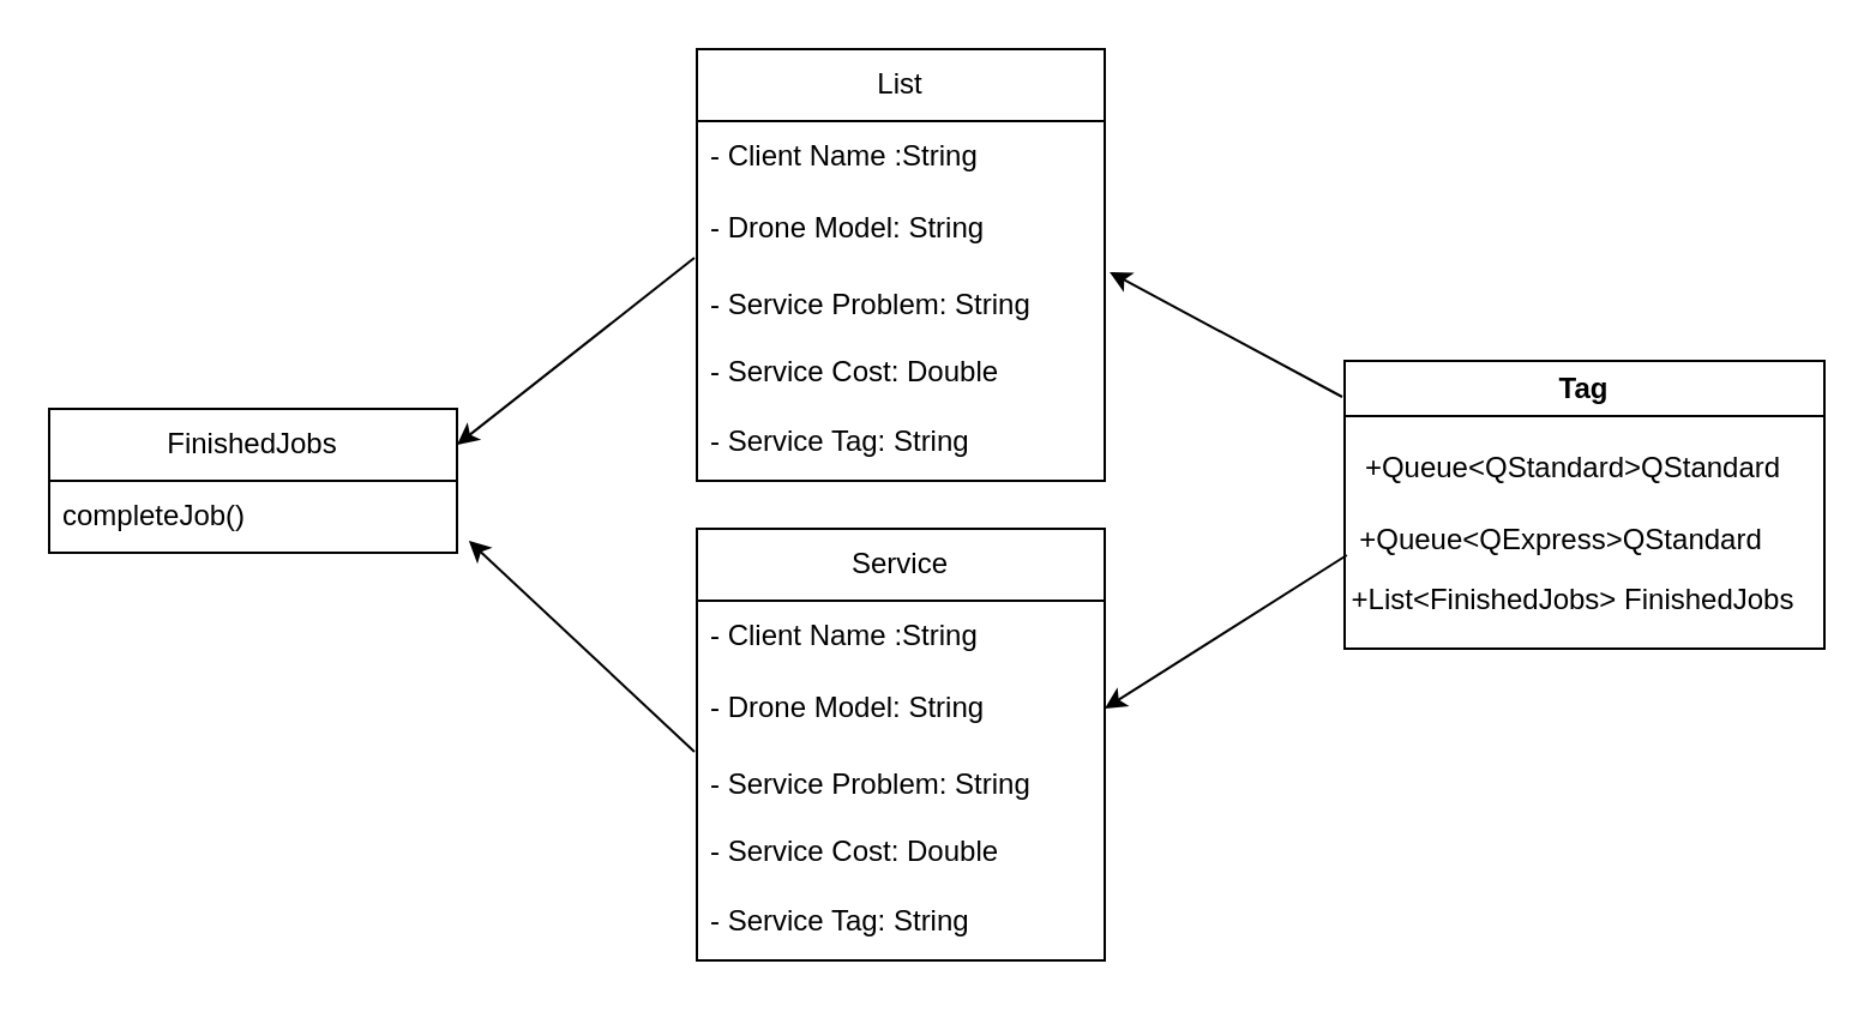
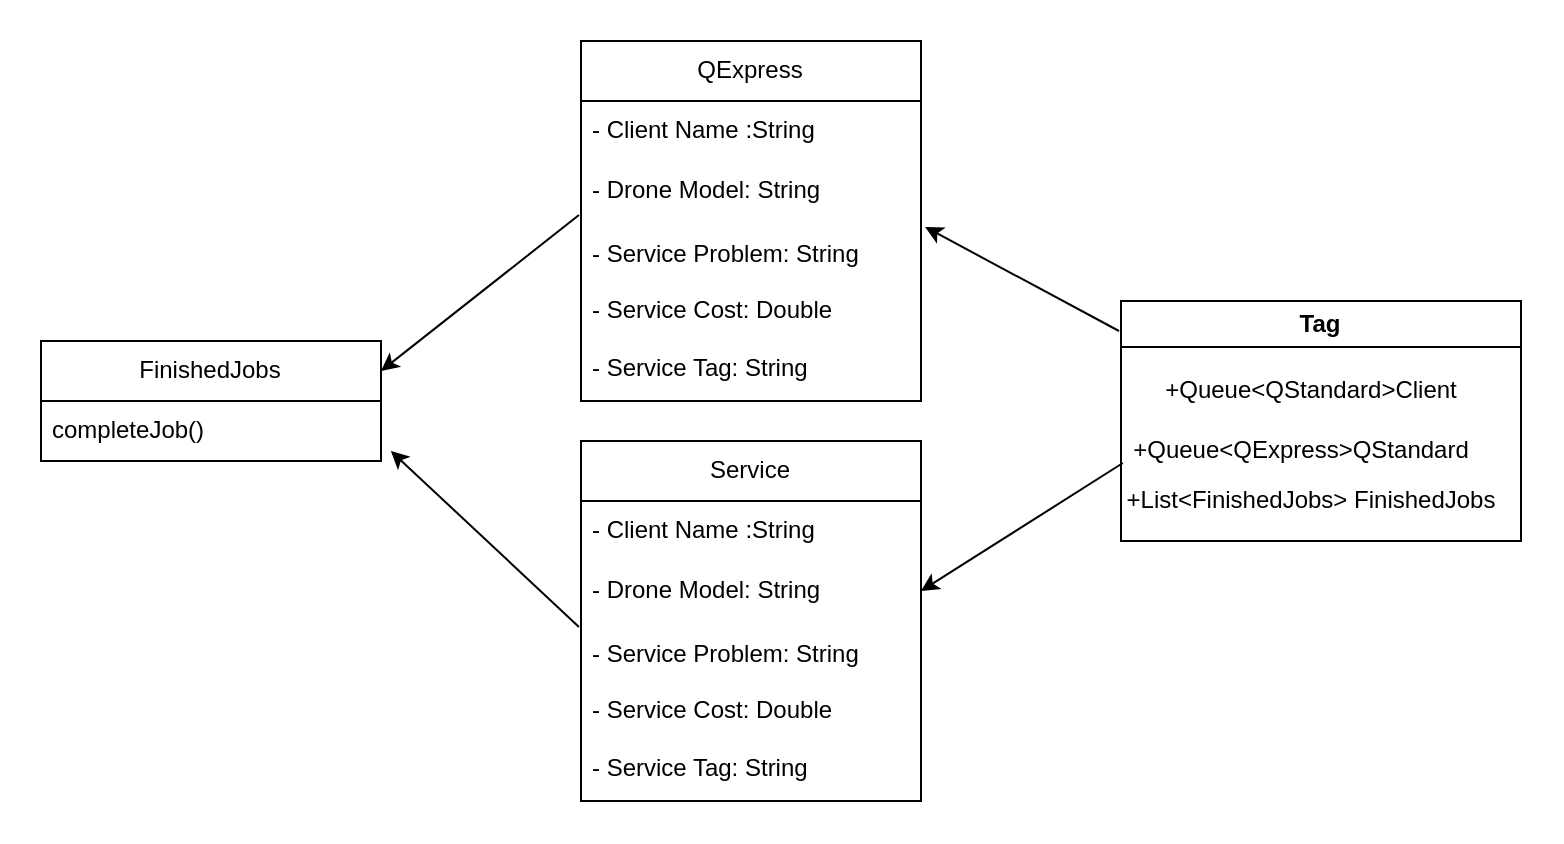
- <mxCell id="2" value="List" style="swimlane;fontStyle=0;childLayout=stackLayout;horizontal=1;startSize=30;horizontalStack=0;resizeParent=1;resizeParentMax=0;resizeLast=0;collapsible=1;marginBottom=0;whiteSpace=wrap;html=1;" vertex="1" parent="1"><mxGeometry x="290" y="20" width="170" height="180" as="geometry"><mxRectangle x="-500" y="440" width="90" height="30" as="alternateBounds" /></mxGeometry></mxCell>
+ <mxCell id="2" value="QExpress" style="swimlane;fontStyle=0;childLayout=stackLayout;horizontal=1;startSize=30;horizontalStack=0;resizeParent=1;resizeParentMax=0;resizeLast=0;collapsible=1;marginBottom=0;whiteSpace=wrap;html=1;" vertex="1" parent="1"><mxGeometry x="290" y="20" width="170" height="180" as="geometry"><mxRectangle x="-500" y="440" width="90" height="30" as="alternateBounds" /></mxGeometry></mxCell>
- <mxCell id="7" value="+Queue&amp;lt;QStandard&amp;gt;QStandard" style="text;html=1;align=center;verticalAlign=middle;resizable=0;points=[];autosize=1;strokeColor=none;fillColor=none;" vertex="1" parent="6"><mxGeometry x="-5" y="30" width="200" height="30" as="geometry" /></mxCell>
+ <mxCell id="7" value="+Queue&amp;lt;QStandard&amp;gt;Client" style="text;html=1;align=center;verticalAlign=middle;resizable=0;points=[];autosize=1;strokeColor=none;fillColor=none;" vertex="1" parent="6"><mxGeometry x="-5" y="30" width="200" height="30" as="geometry" /></mxCell>
